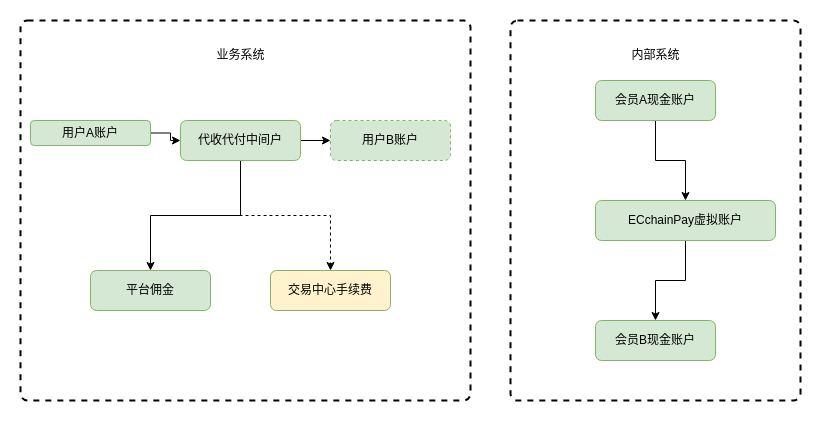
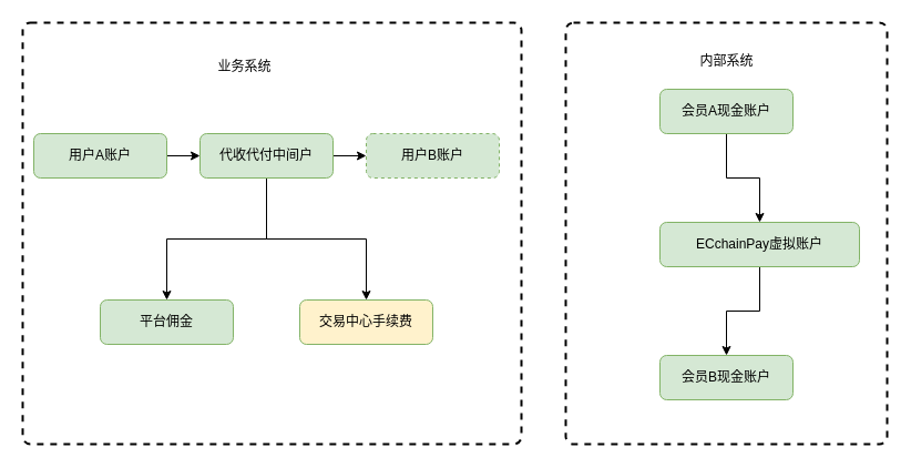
- <mxCell id="13" value="业务系统" style="text;html=1;align=center;verticalAlign=middle;resizable=0;points=[];autosize=1;" vertex="1" parent="1"><mxGeometry x="210" y="45" width="60" height="20" as="geometry" /></mxCell>
+ <mxCell id="13" value="业务系统" style="text;html=1;align=center;verticalAlign=middle;resizable=0;points=[];autosize=1;" vertex="1" parent="1"><mxGeometry x="190" y="50" width="60" height="20" as="geometry" /></mxCell>
- <mxCell id="4" value="用户A账户" style="rounded=1;whiteSpace=wrap;html=1;fontSize=12;glass=0;strokeWidth=1;shadow=0;fillColor=#d5e8d4;strokeColor=#82b366;" parent="1" vertex="1"><mxGeometry x="30" y="120" width="120" height="25" as="geometry" /></mxCell>
+ <mxCell id="4" value="用户A账户" style="rounded=1;whiteSpace=wrap;html=1;fontSize=12;glass=0;strokeWidth=1;shadow=0;fillColor=#d5e8d4;strokeColor=#82b366;" parent="1" vertex="1"><mxGeometry x="30" y="120" width="120" height="40" as="geometry" /></mxCell>
- <mxCell id="7" value="" style="edgeStyle=orthogonalEdgeStyle;rounded=0;orthogonalLoop=1;jettySize=auto;html=1;exitX=0.5;exitY=1;exitDx=0;exitDy=0;dashed=1;" edge="1" parent="1" source="8" target="9"><mxGeometry relative="1" as="geometry" /></mxCell>
+ <mxCell id="7" value="" style="edgeStyle=orthogonalEdgeStyle;rounded=0;orthogonalLoop=1;jettySize=auto;html=1;exitX=0.5;exitY=1;exitDx=0;exitDy=0;" edge="1" parent="1" source="8" target="9"><mxGeometry relative="1" as="geometry" /></mxCell>
